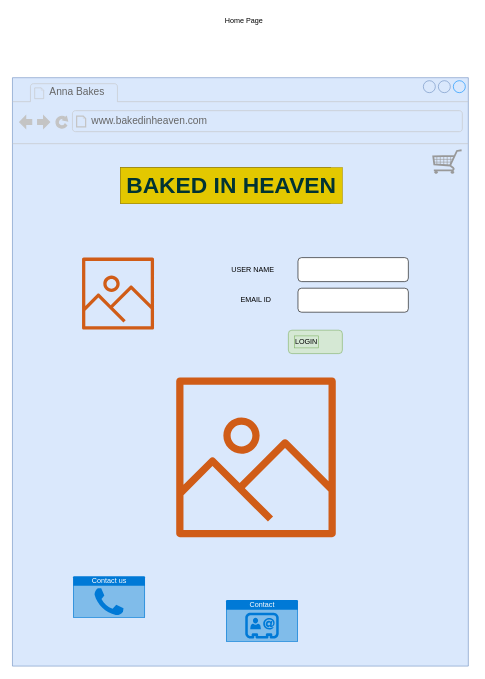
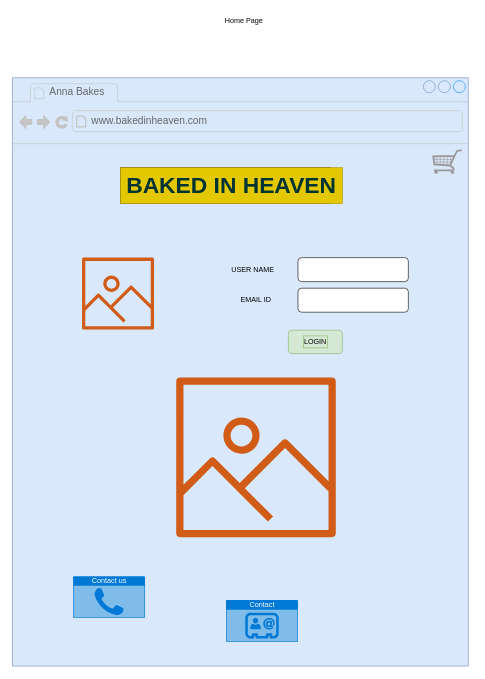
- <mxCell id="12" value="LOGIN" style="text;html=1;strokeColor=#82b366;fillColor=#d5e8d4;align=center;verticalAlign=middle;whiteSpace=wrap;rounded=0;" vertex="1" parent="2"><mxGeometry x="470" y="430.5" width="40" height="20" as="geometry" /></mxCell>
+ <mxCell id="12" value="LOGIN" style="text;html=1;strokeColor=#82b366;fillColor=#d5e8d4;align=center;verticalAlign=middle;whiteSpace=wrap;rounded=0;" vertex="1" parent="2"><mxGeometry x="485" y="430.5" width="40" height="20" as="geometry" /></mxCell>
